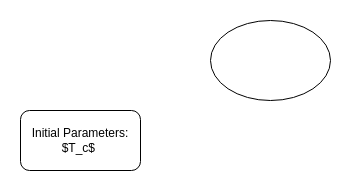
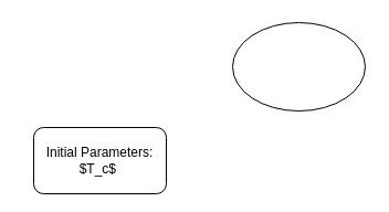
- <mxCell id="2" value="Initial Parameters: $T_c$&amp;nbsp;" style="rounded=1;whiteSpace=wrap;html=1;" vertex="1" parent="1"><mxGeometry x="20" y="110" width="120" height="60" as="geometry" /></mxCell>
+ <mxCell id="2" value="Initial Parameters: $T_c$&amp;nbsp;" style="rounded=1;whiteSpace=wrap;html=1;" vertex="1" parent="1"><mxGeometry x="30" y="115" width="120" height="60" as="geometry" /></mxCell>
